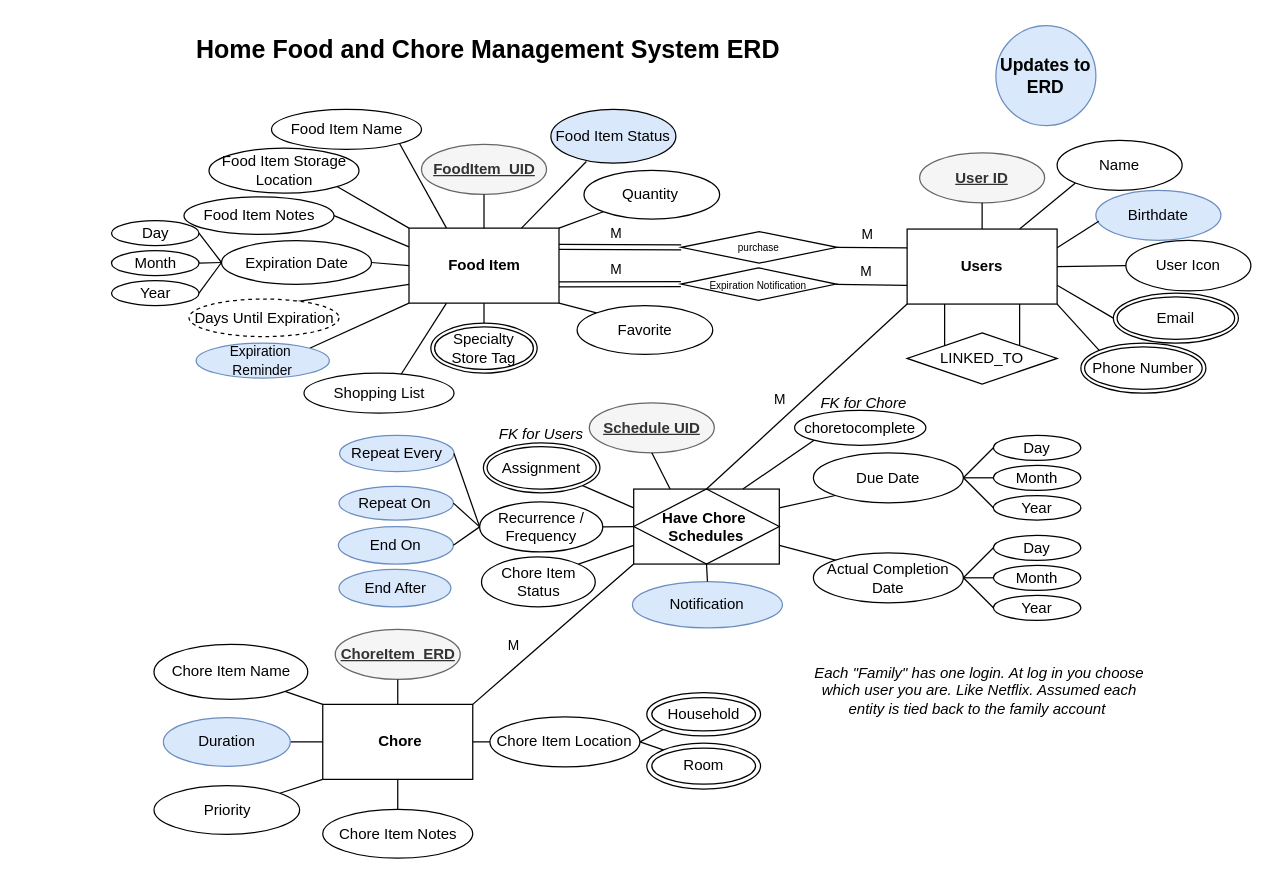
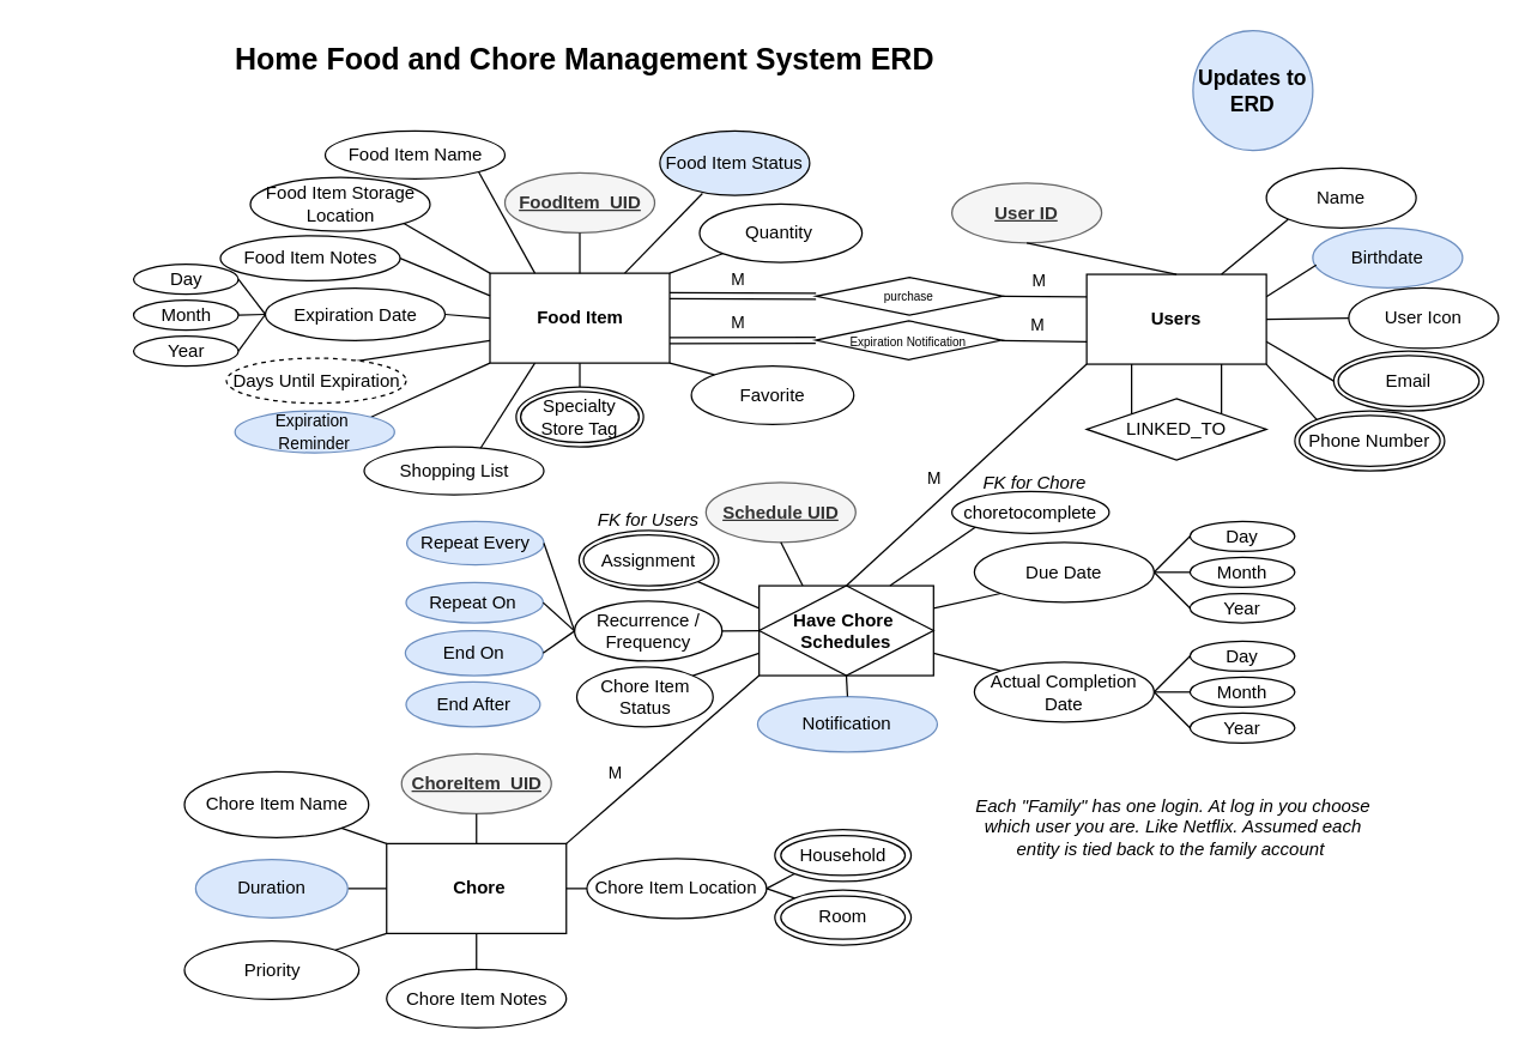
- <mxCell id="26" value="&lt;u&gt;User ID&lt;/u&gt;" style="ellipse;whiteSpace=wrap;html=1;align=center;fillColor=#f5f5f5;strokeColor=#666666;fontColor=#333333;fontStyle=1" vertex="1" parent="1"><mxGeometry x="735" y="121.75" width="100" height="40" as="geometry" /></mxCell>
+ <mxCell id="26" value="&lt;u&gt;User ID&lt;/u&gt;" style="ellipse;whiteSpace=wrap;html=1;align=center;fillColor=#f5f5f5;strokeColor=#666666;fontColor=#333333;fontStyle=1" vertex="1" parent="1"><mxGeometry x="635" y="121.75" width="100" height="40" as="geometry" /></mxCell>
- <mxCell id="40" value="ChoreItem_ERD" style="ellipse;whiteSpace=wrap;html=1;align=center;fontStyle=5;fillColor=#f5f5f5;strokeColor=#666666;fontColor=#333333;" vertex="1" parent="1"><mxGeometry x="267.5" y="503" width="100" height="40" as="geometry" /></mxCell>
+ <mxCell id="40" value="ChoreItem_UID" style="ellipse;whiteSpace=wrap;html=1;align=center;fontStyle=5;fillColor=#f5f5f5;strokeColor=#666666;fontColor=#333333;" vertex="1" parent="1"><mxGeometry x="267.5" y="503" width="100" height="40" as="geometry" /></mxCell>
